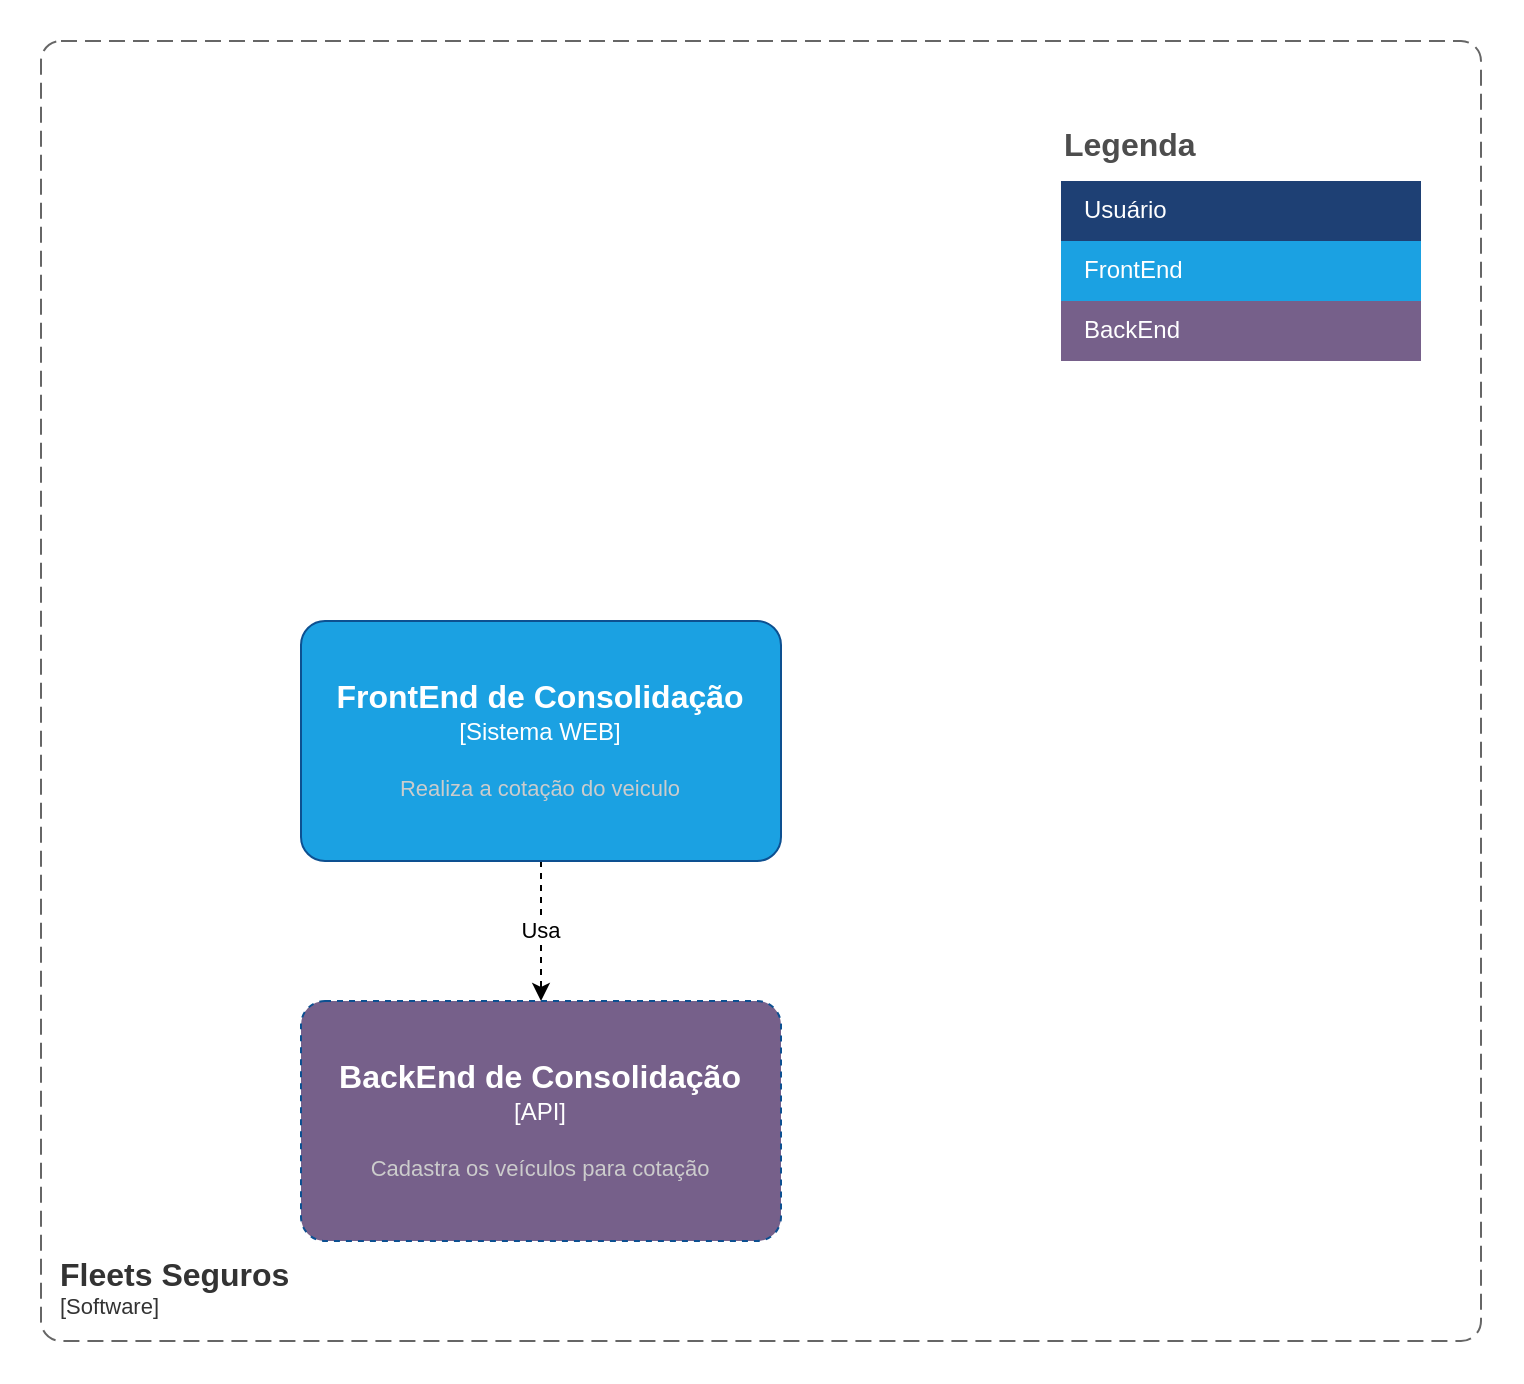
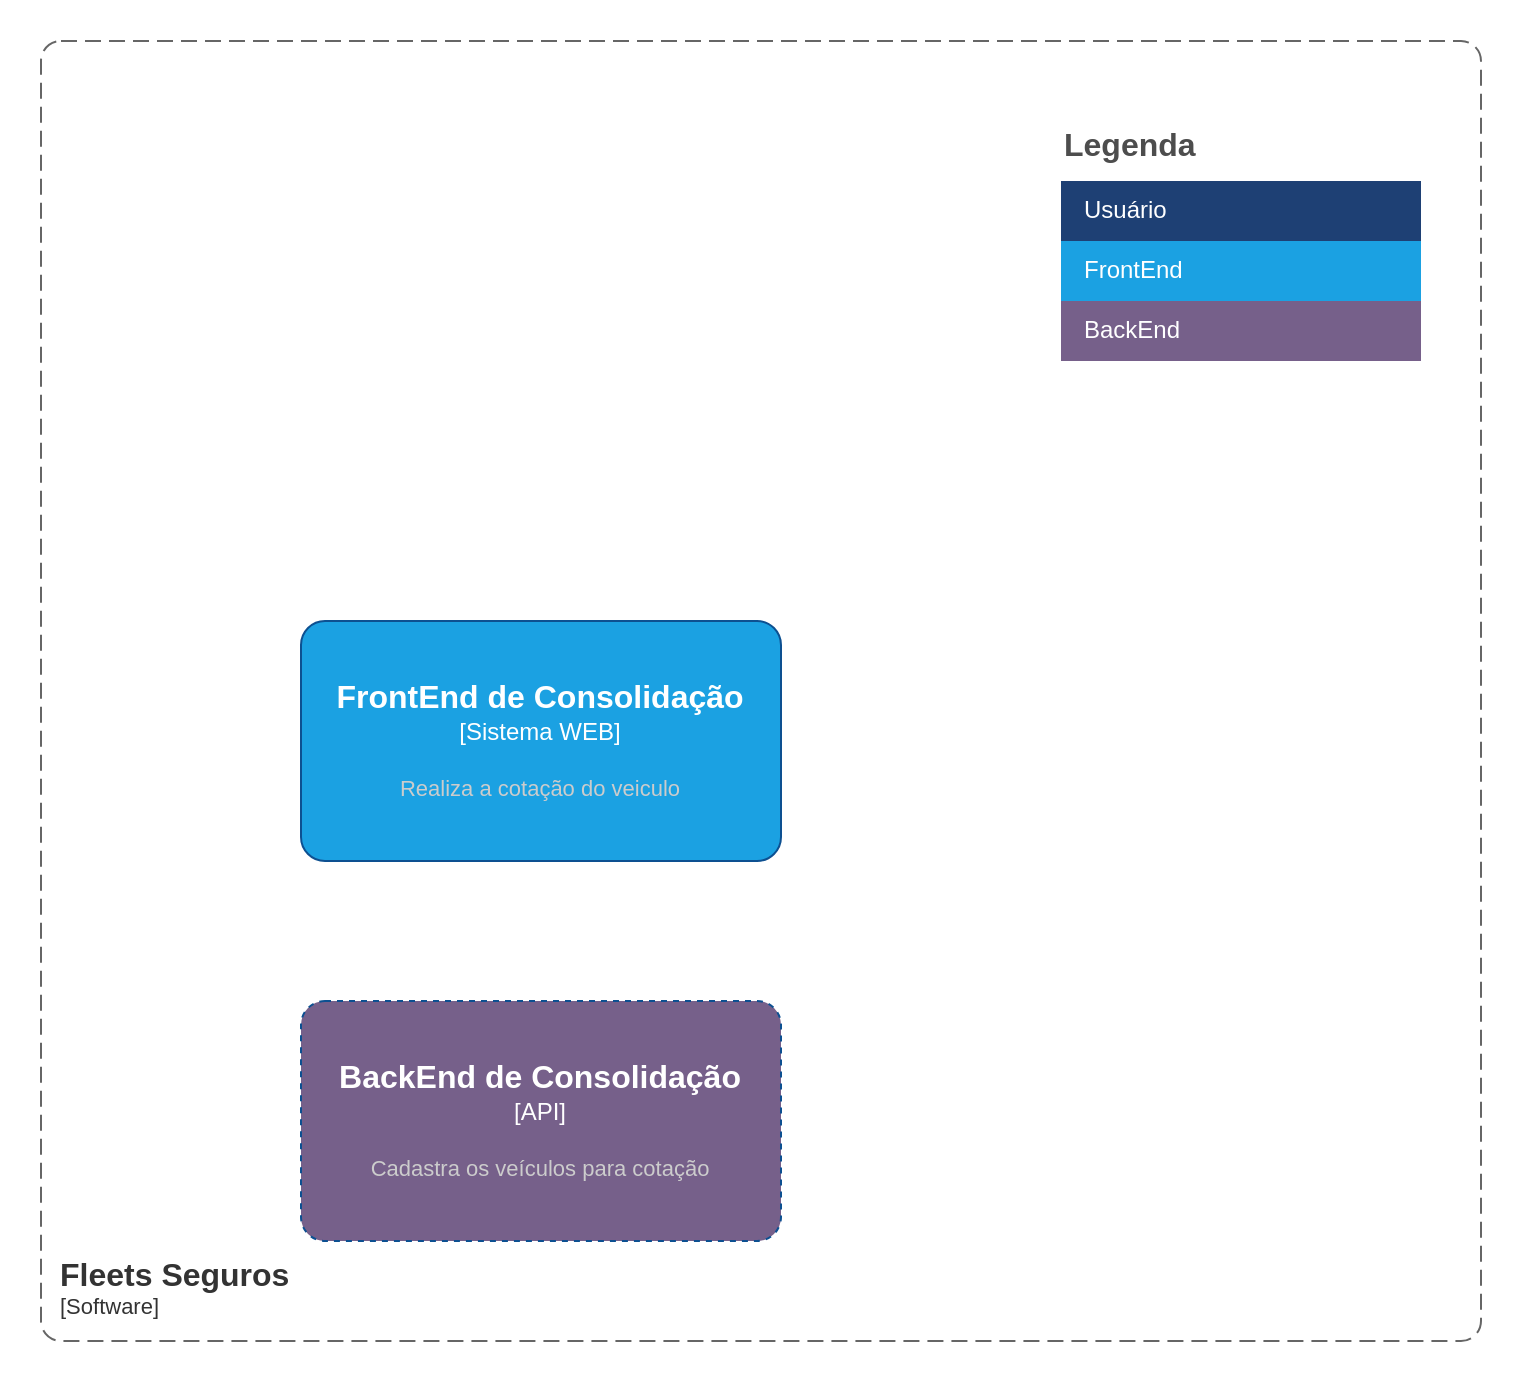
- <mxCell id="2" value="Usa" style="edgeStyle=orthogonalEdgeStyle;rounded=0;orthogonalLoop=1;jettySize=auto;html=1;dashed=1;" parent="1" source="3" target="4" edge="1"><mxGeometry relative="1" as="geometry" /></mxCell>
